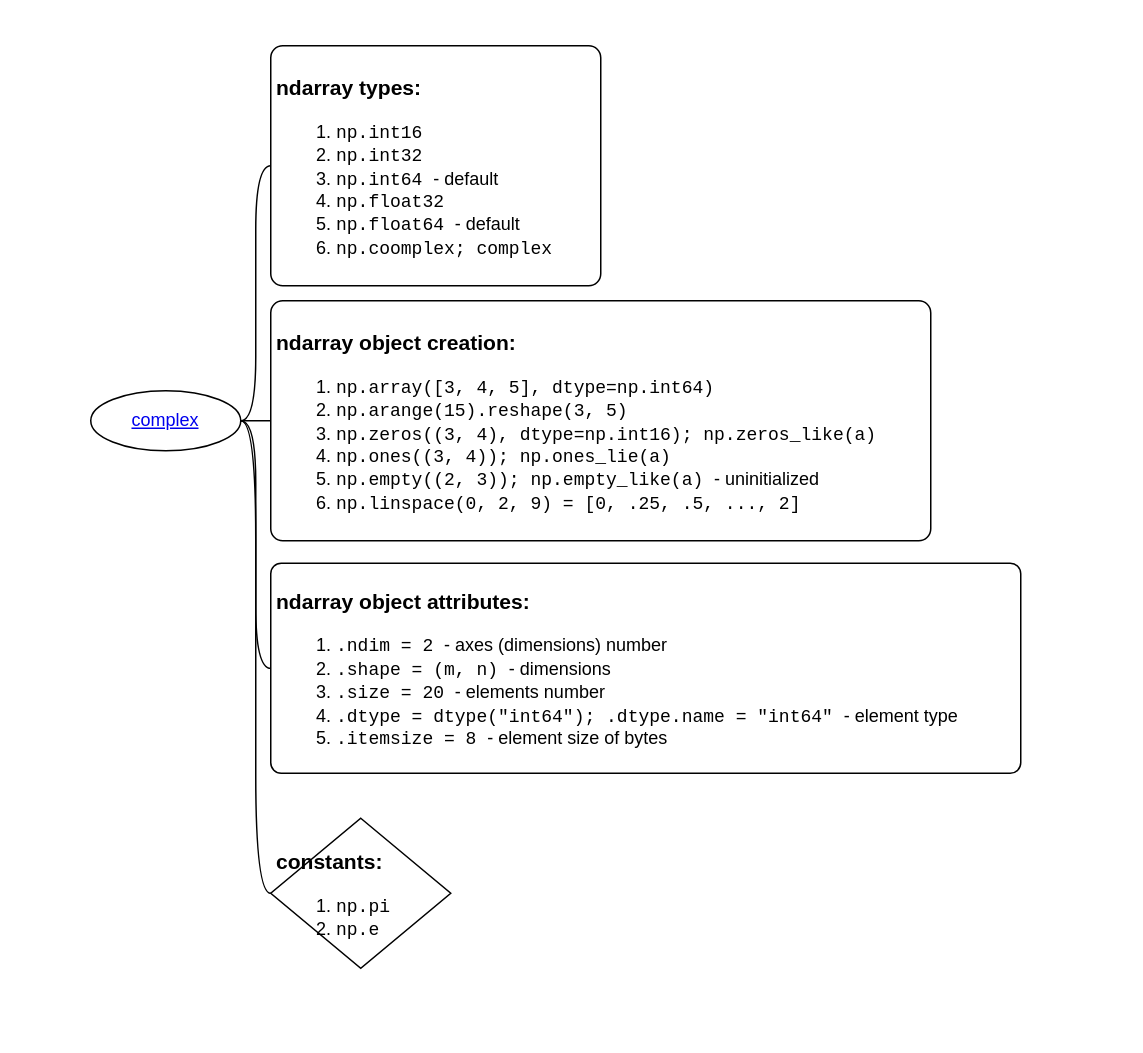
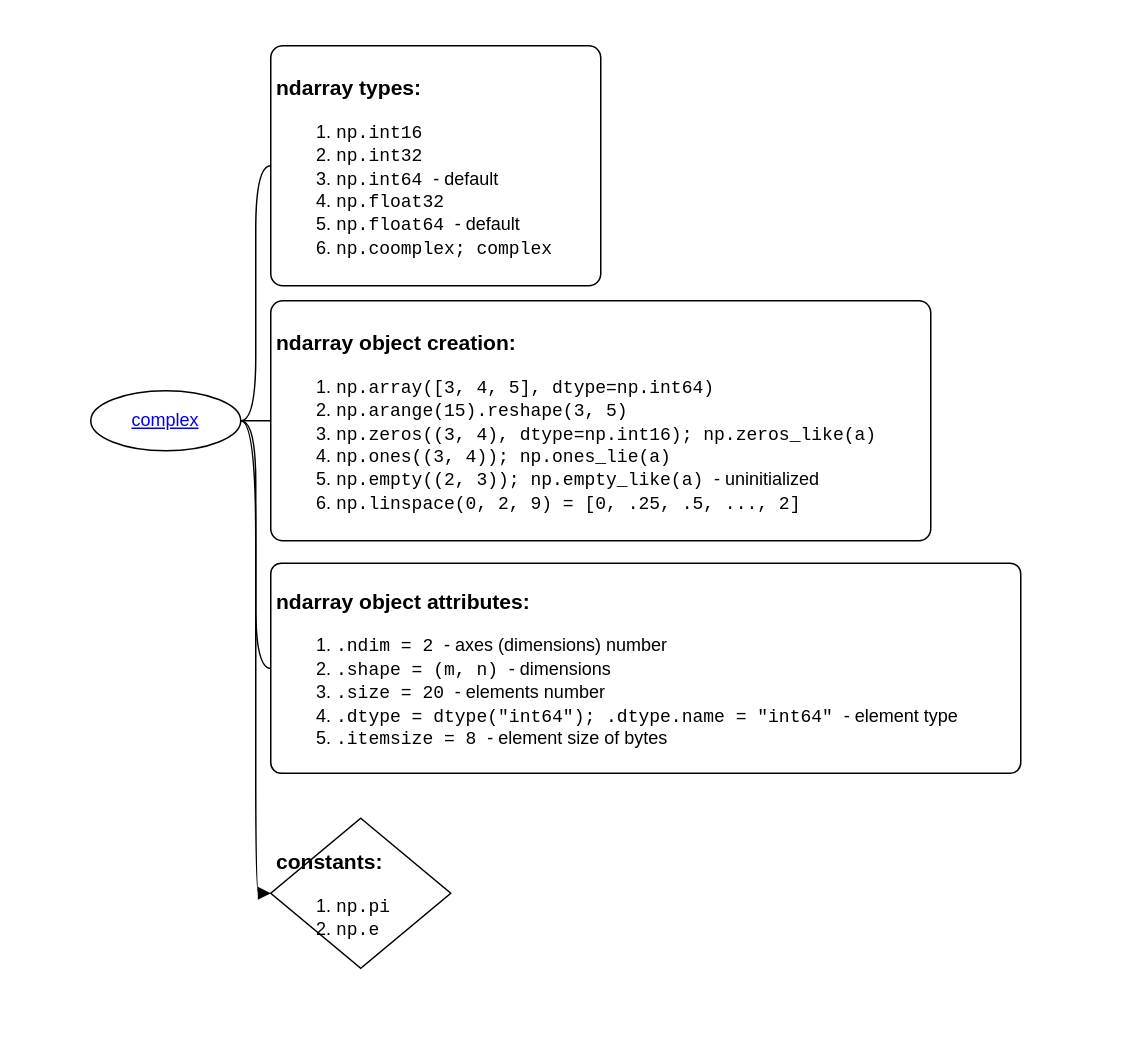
- <mxCell id="10" value="" style="edgeStyle=entityRelationEdgeStyle;startArrow=none;endArrow=none;segment=10;curved=1;" edge="1" target="11" source="4" parent="2"><mxGeometry relative="1" as="geometry"><mxPoint x="150" y="350" as="sourcePoint" /></mxGeometry></mxCell>
+ <mxCell id="10" value="" style="edgeStyle=entityRelationEdgeStyle;startArrow=none;endArrow=block;segment=10;curved=1;" edge="1" target="11" source="4" parent="2"><mxGeometry relative="1" as="geometry"><mxPoint x="150" y="350" as="sourcePoint" /></mxGeometry></mxCell>
